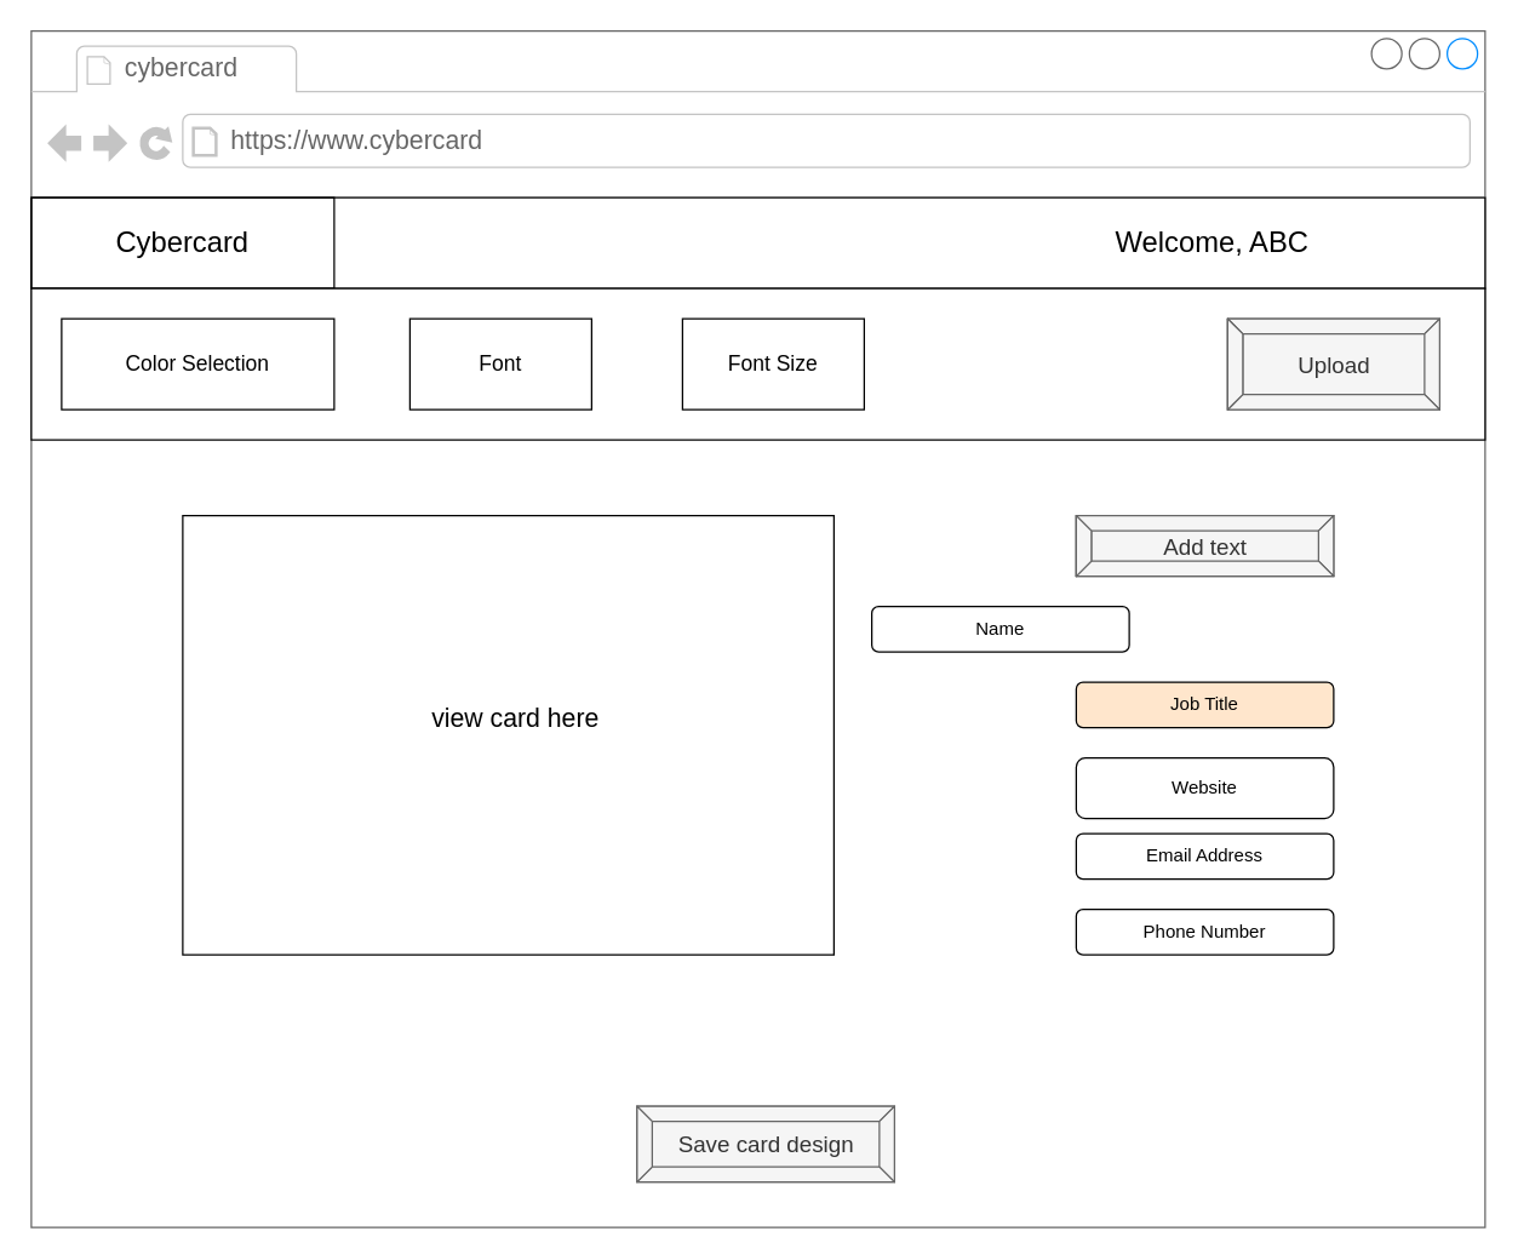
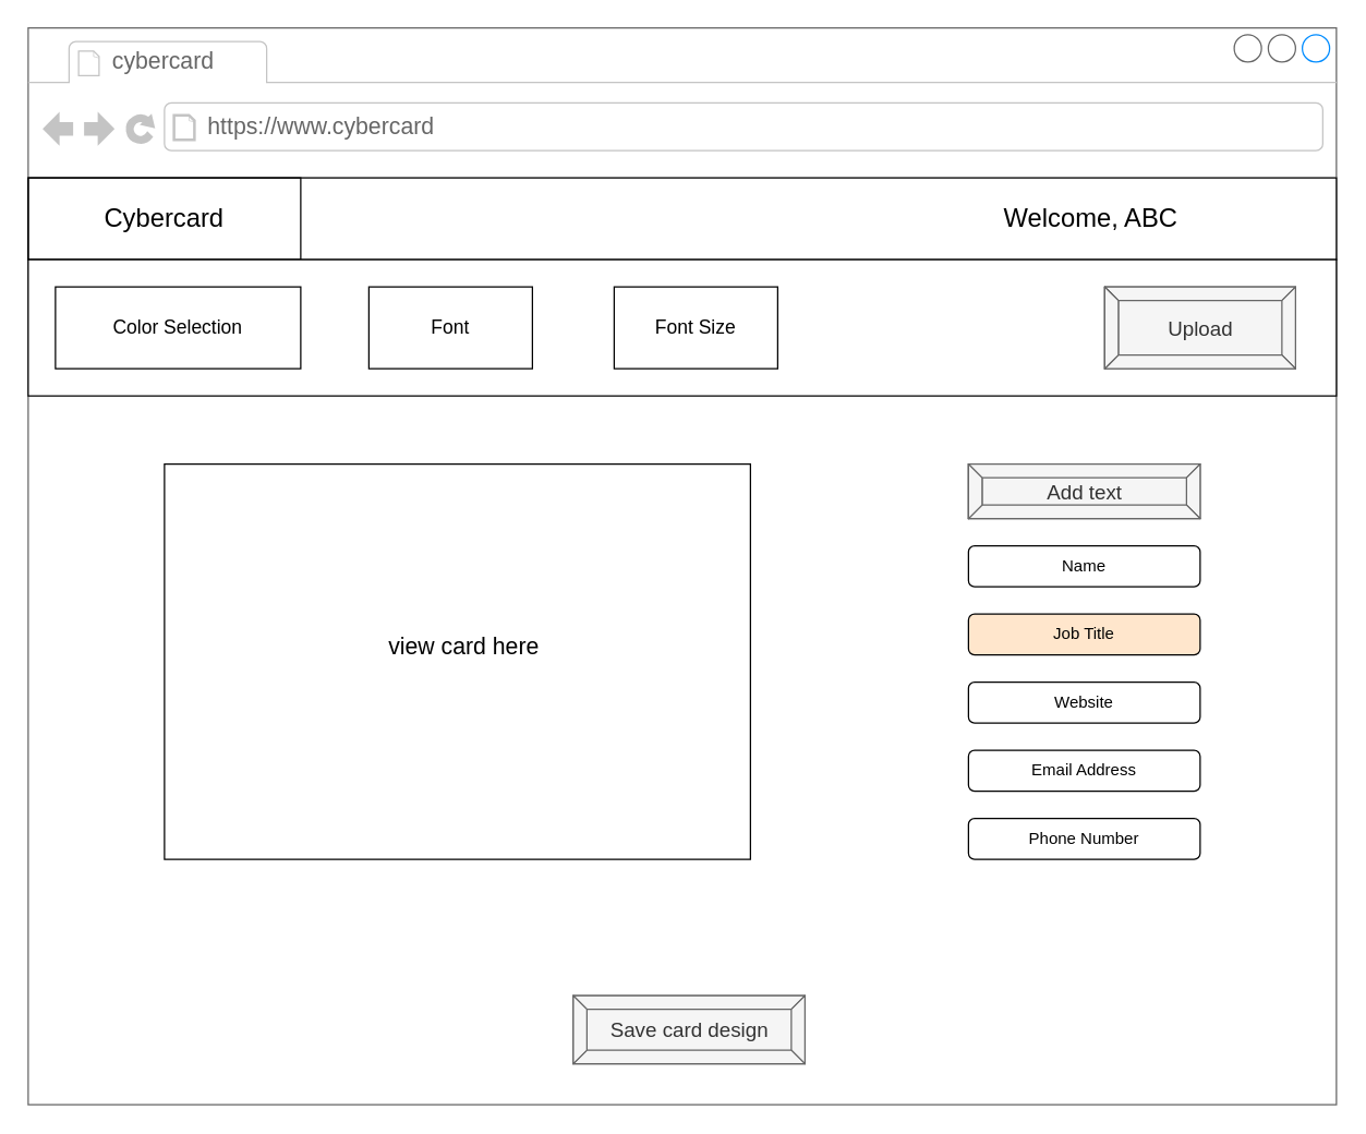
- <mxCell id="19" value="Name" style="rounded=1;whiteSpace=wrap;html=1;" vertex="1" parent="2"><mxGeometry x="555" y="380" width="170" height="30" as="geometry" /></mxCell>
+ <mxCell id="19" value="Name" style="rounded=1;whiteSpace=wrap;html=1;" vertex="1" parent="2"><mxGeometry x="690" y="380" width="170" height="30" as="geometry" /></mxCell>
- <mxCell id="20" value="Website" style="rounded=1;whiteSpace=wrap;html=1;" vertex="1" parent="2"><mxGeometry x="690" y="480" width="170" height="40" as="geometry" /></mxCell>
+ <mxCell id="20" value="Website" style="rounded=1;whiteSpace=wrap;html=1;" vertex="1" parent="2"><mxGeometry x="690" y="480" width="170" height="30" as="geometry" /></mxCell>
